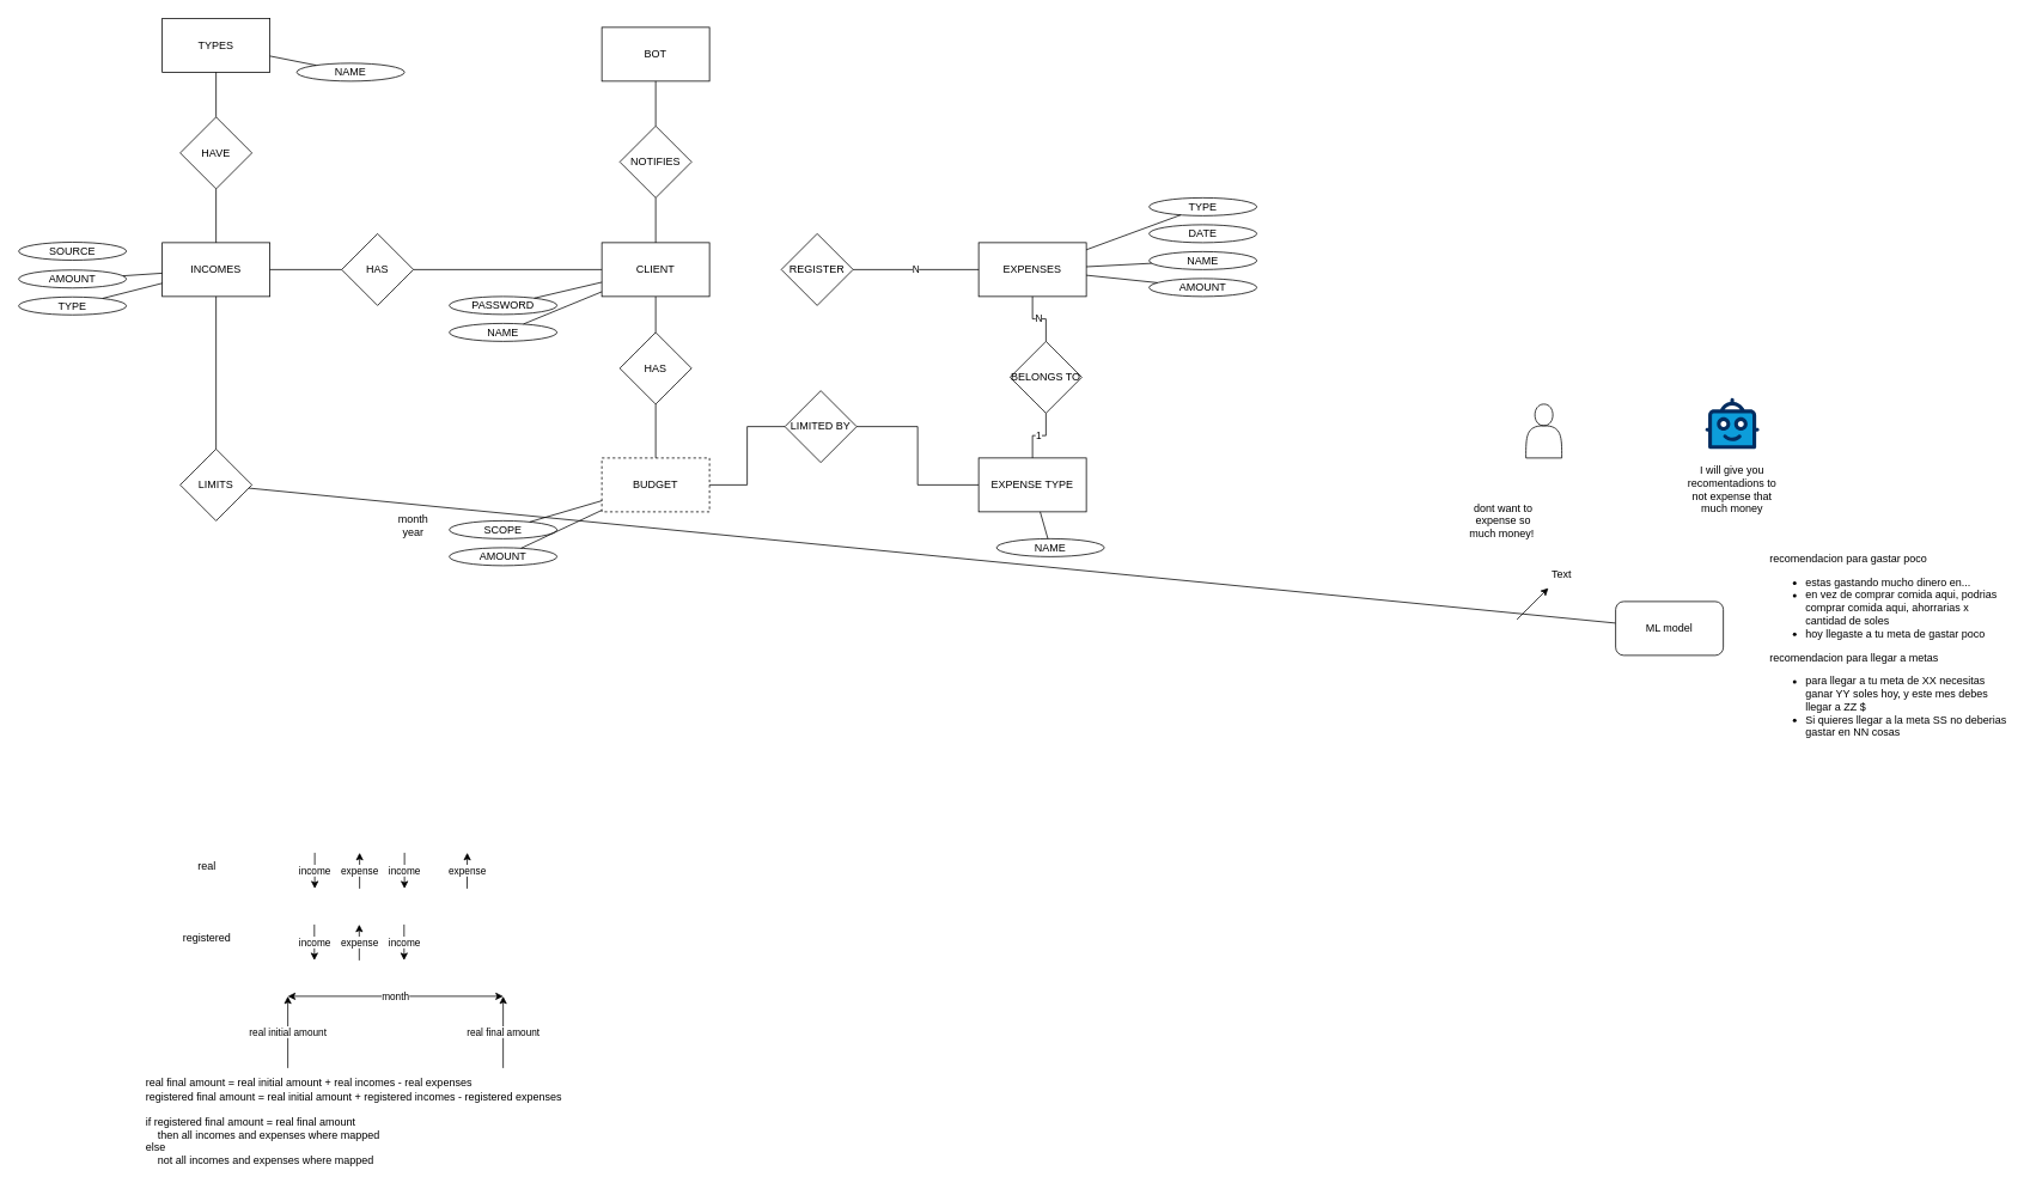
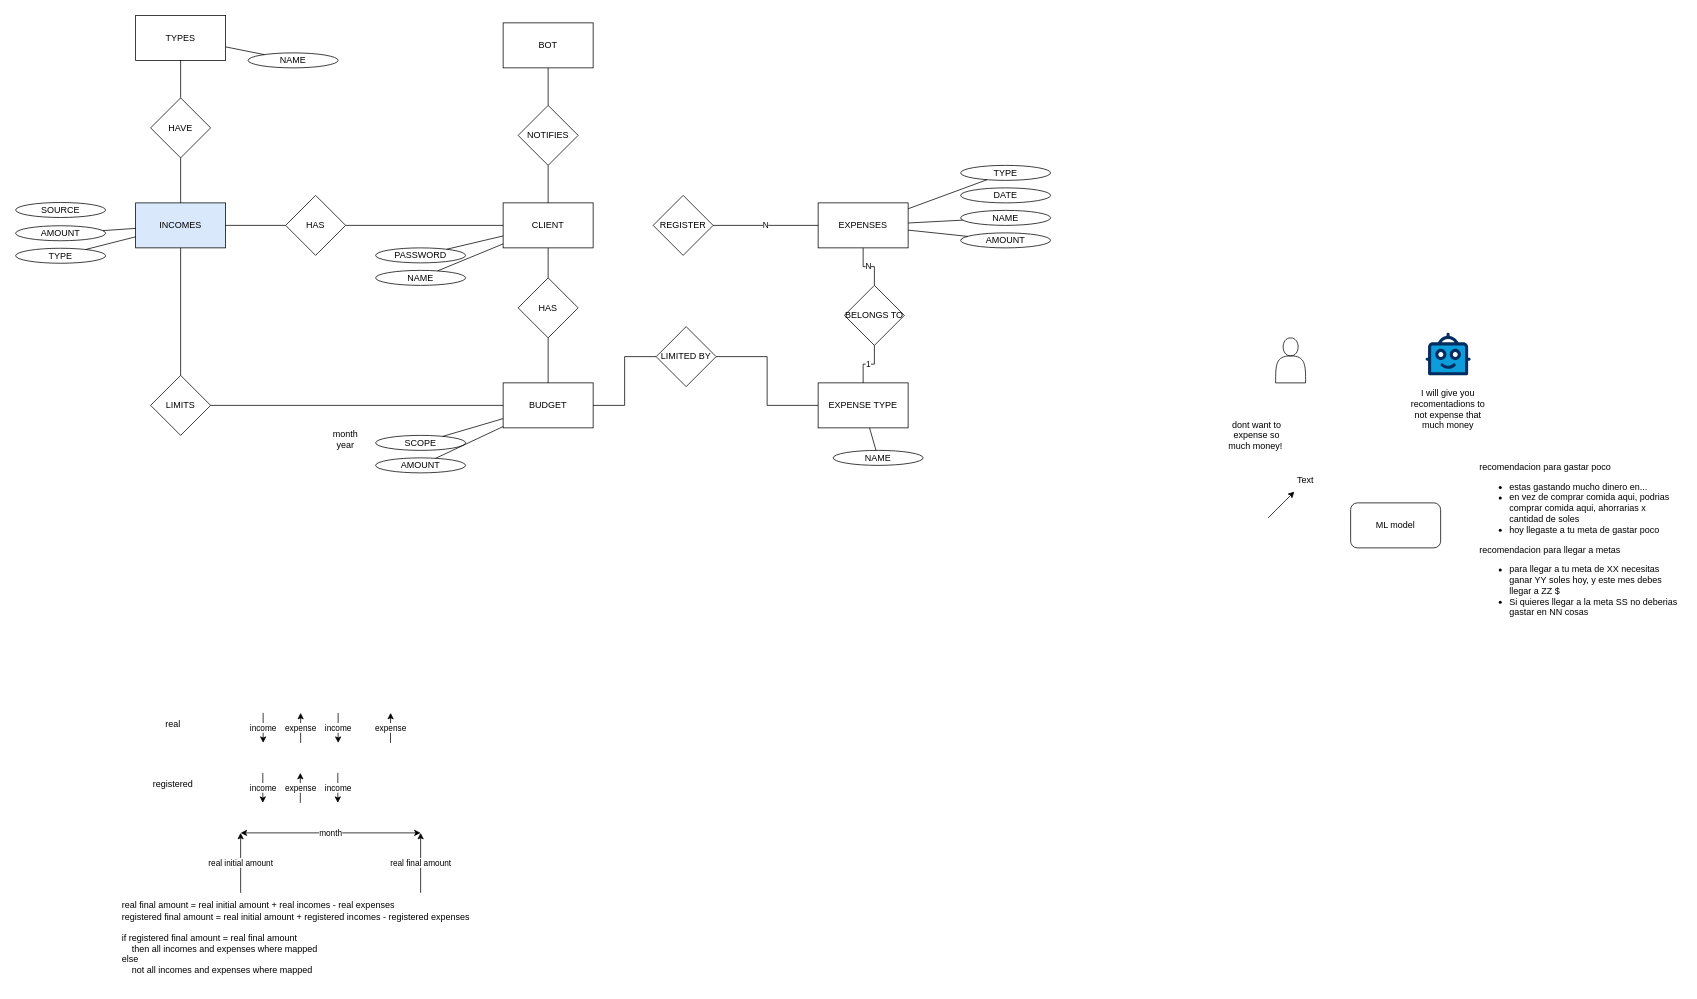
- <mxCell id="35" value="INCOMES" style="rounded=0;whiteSpace=wrap;html=1;" parent="1" vertex="1"><mxGeometry x="180" y="270" width="120" height="60" as="geometry" /></mxCell>
+ <mxCell id="35" value="INCOMES" style="rounded=0;whiteSpace=wrap;html=1;fillColor=#dae8fc;" parent="1" vertex="1"><mxGeometry x="180" y="270" width="120" height="60" as="geometry" /></mxCell>
- <mxCell id="6" value="BUDGET" style="rounded=0;whiteSpace=wrap;html=1;dashed=1;" parent="1" vertex="1"><mxGeometry x="670" y="510" width="120" height="60" as="geometry" /></mxCell>
+ <mxCell id="6" value="BUDGET" style="rounded=0;whiteSpace=wrap;html=1;" parent="1" vertex="1"><mxGeometry x="670" y="510" width="120" height="60" as="geometry" /></mxCell>
- <mxCell id="41" style="rounded=0;orthogonalLoop=1;jettySize=auto;html=1;endArrow=none;endFill=0;" parent="1" source="39" target="54" edge="1"><mxGeometry relative="1" as="geometry"><mxPoint x="1020" y="400" as="sourcePoint" /><mxPoint x="1044" y="340" as="targetPoint" /></mxGeometry></mxCell>
+ <mxCell id="41" style="rounded=0;orthogonalLoop=1;jettySize=auto;html=1;endArrow=none;endFill=0;" parent="1" source="39" target="6" edge="1"><mxGeometry relative="1" as="geometry"><mxPoint x="1020" y="400" as="sourcePoint" /><mxPoint x="1044" y="340" as="targetPoint" /></mxGeometry></mxCell>
